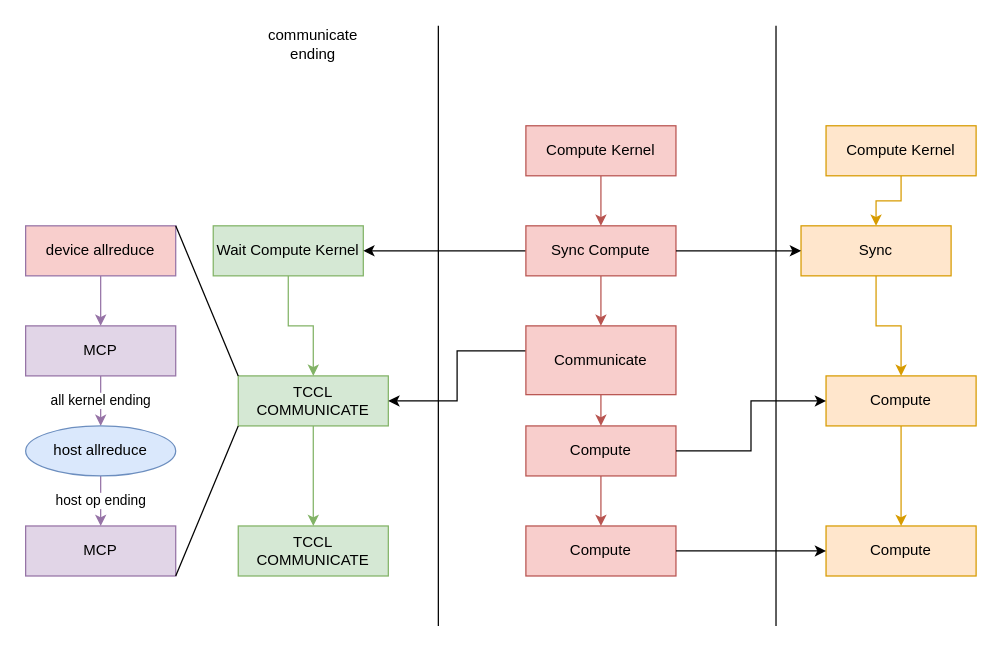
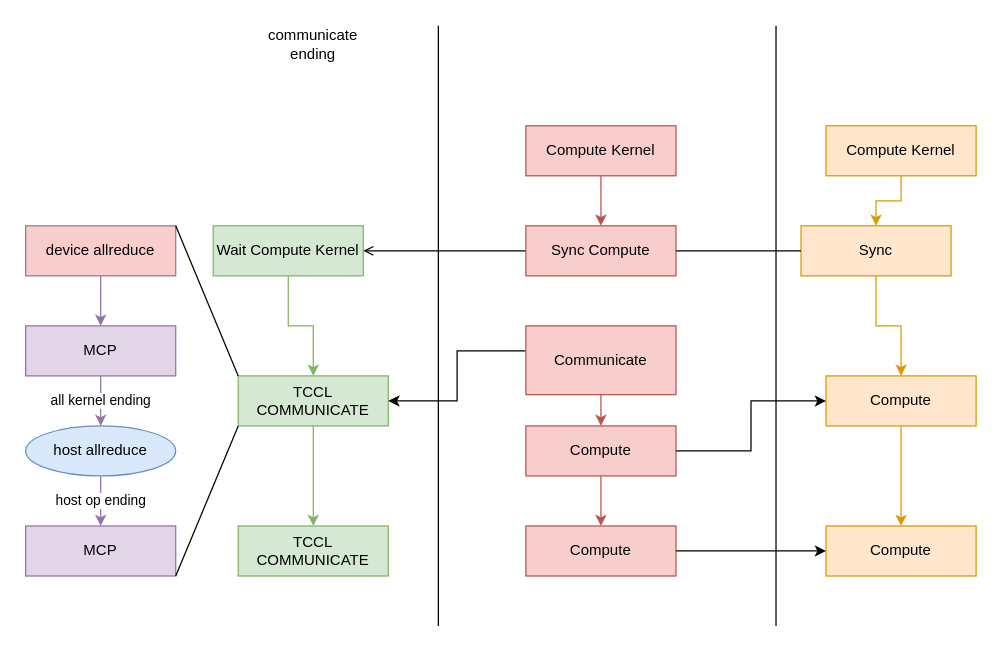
- <mxCell id="29" value="" style="edgeStyle=orthogonalEdgeStyle;rounded=0;orthogonalLoop=1;jettySize=auto;html=1;" edge="1" parent="1" source="30" target="3"><mxGeometry relative="1" as="geometry" /></mxCell>
+ <mxCell id="29" value="" style="edgeStyle=orthogonalEdgeStyle;rounded=0;orthogonalLoop=1;jettySize=auto;html=1;endArrow=open;" edge="1" parent="1" source="30" target="3"><mxGeometry relative="1" as="geometry" /></mxCell>
- <mxCell id="37" value="" style="edgeStyle=orthogonalEdgeStyle;rounded=0;orthogonalLoop=1;jettySize=auto;html=1;exitX=1;exitY=0.5;exitDx=0;exitDy=0;entryX=0;entryY=0.5;entryDx=0;entryDy=0;" edge="1" parent="1" source="30" target="8"><mxGeometry relative="1" as="geometry"><mxPoint x="430" y="210" as="sourcePoint" /><mxPoint x="320" y="210" as="targetPoint" /><Array as="points"><mxPoint x="600" y="200" /><mxPoint x="600" y="200" /></Array></mxGeometry></mxCell>
+ <mxCell id="37" value="" style="edgeStyle=orthogonalEdgeStyle;rounded=0;orthogonalLoop=1;jettySize=auto;html=1;exitX=1;exitY=0.5;exitDx=0;exitDy=0;entryX=0;entryY=0.5;entryDx=0;entryDy=0;endArrow=none;" edge="1" parent="1" source="30" target="8"><mxGeometry relative="1" as="geometry"><mxPoint x="430" y="210" as="sourcePoint" /><mxPoint x="320" y="210" as="targetPoint" /><Array as="points"><mxPoint x="600" y="200" /><mxPoint x="600" y="200" /></Array></mxGeometry></mxCell>
- <mxCell id="28" value="" style="edgeStyle=orthogonalEdgeStyle;rounded=0;orthogonalLoop=1;jettySize=auto;html=1;fillColor=#f8cecc;strokeColor=#b85450;" edge="1" parent="1" source="30" target="33"><mxGeometry relative="1" as="geometry" /></mxCell>
